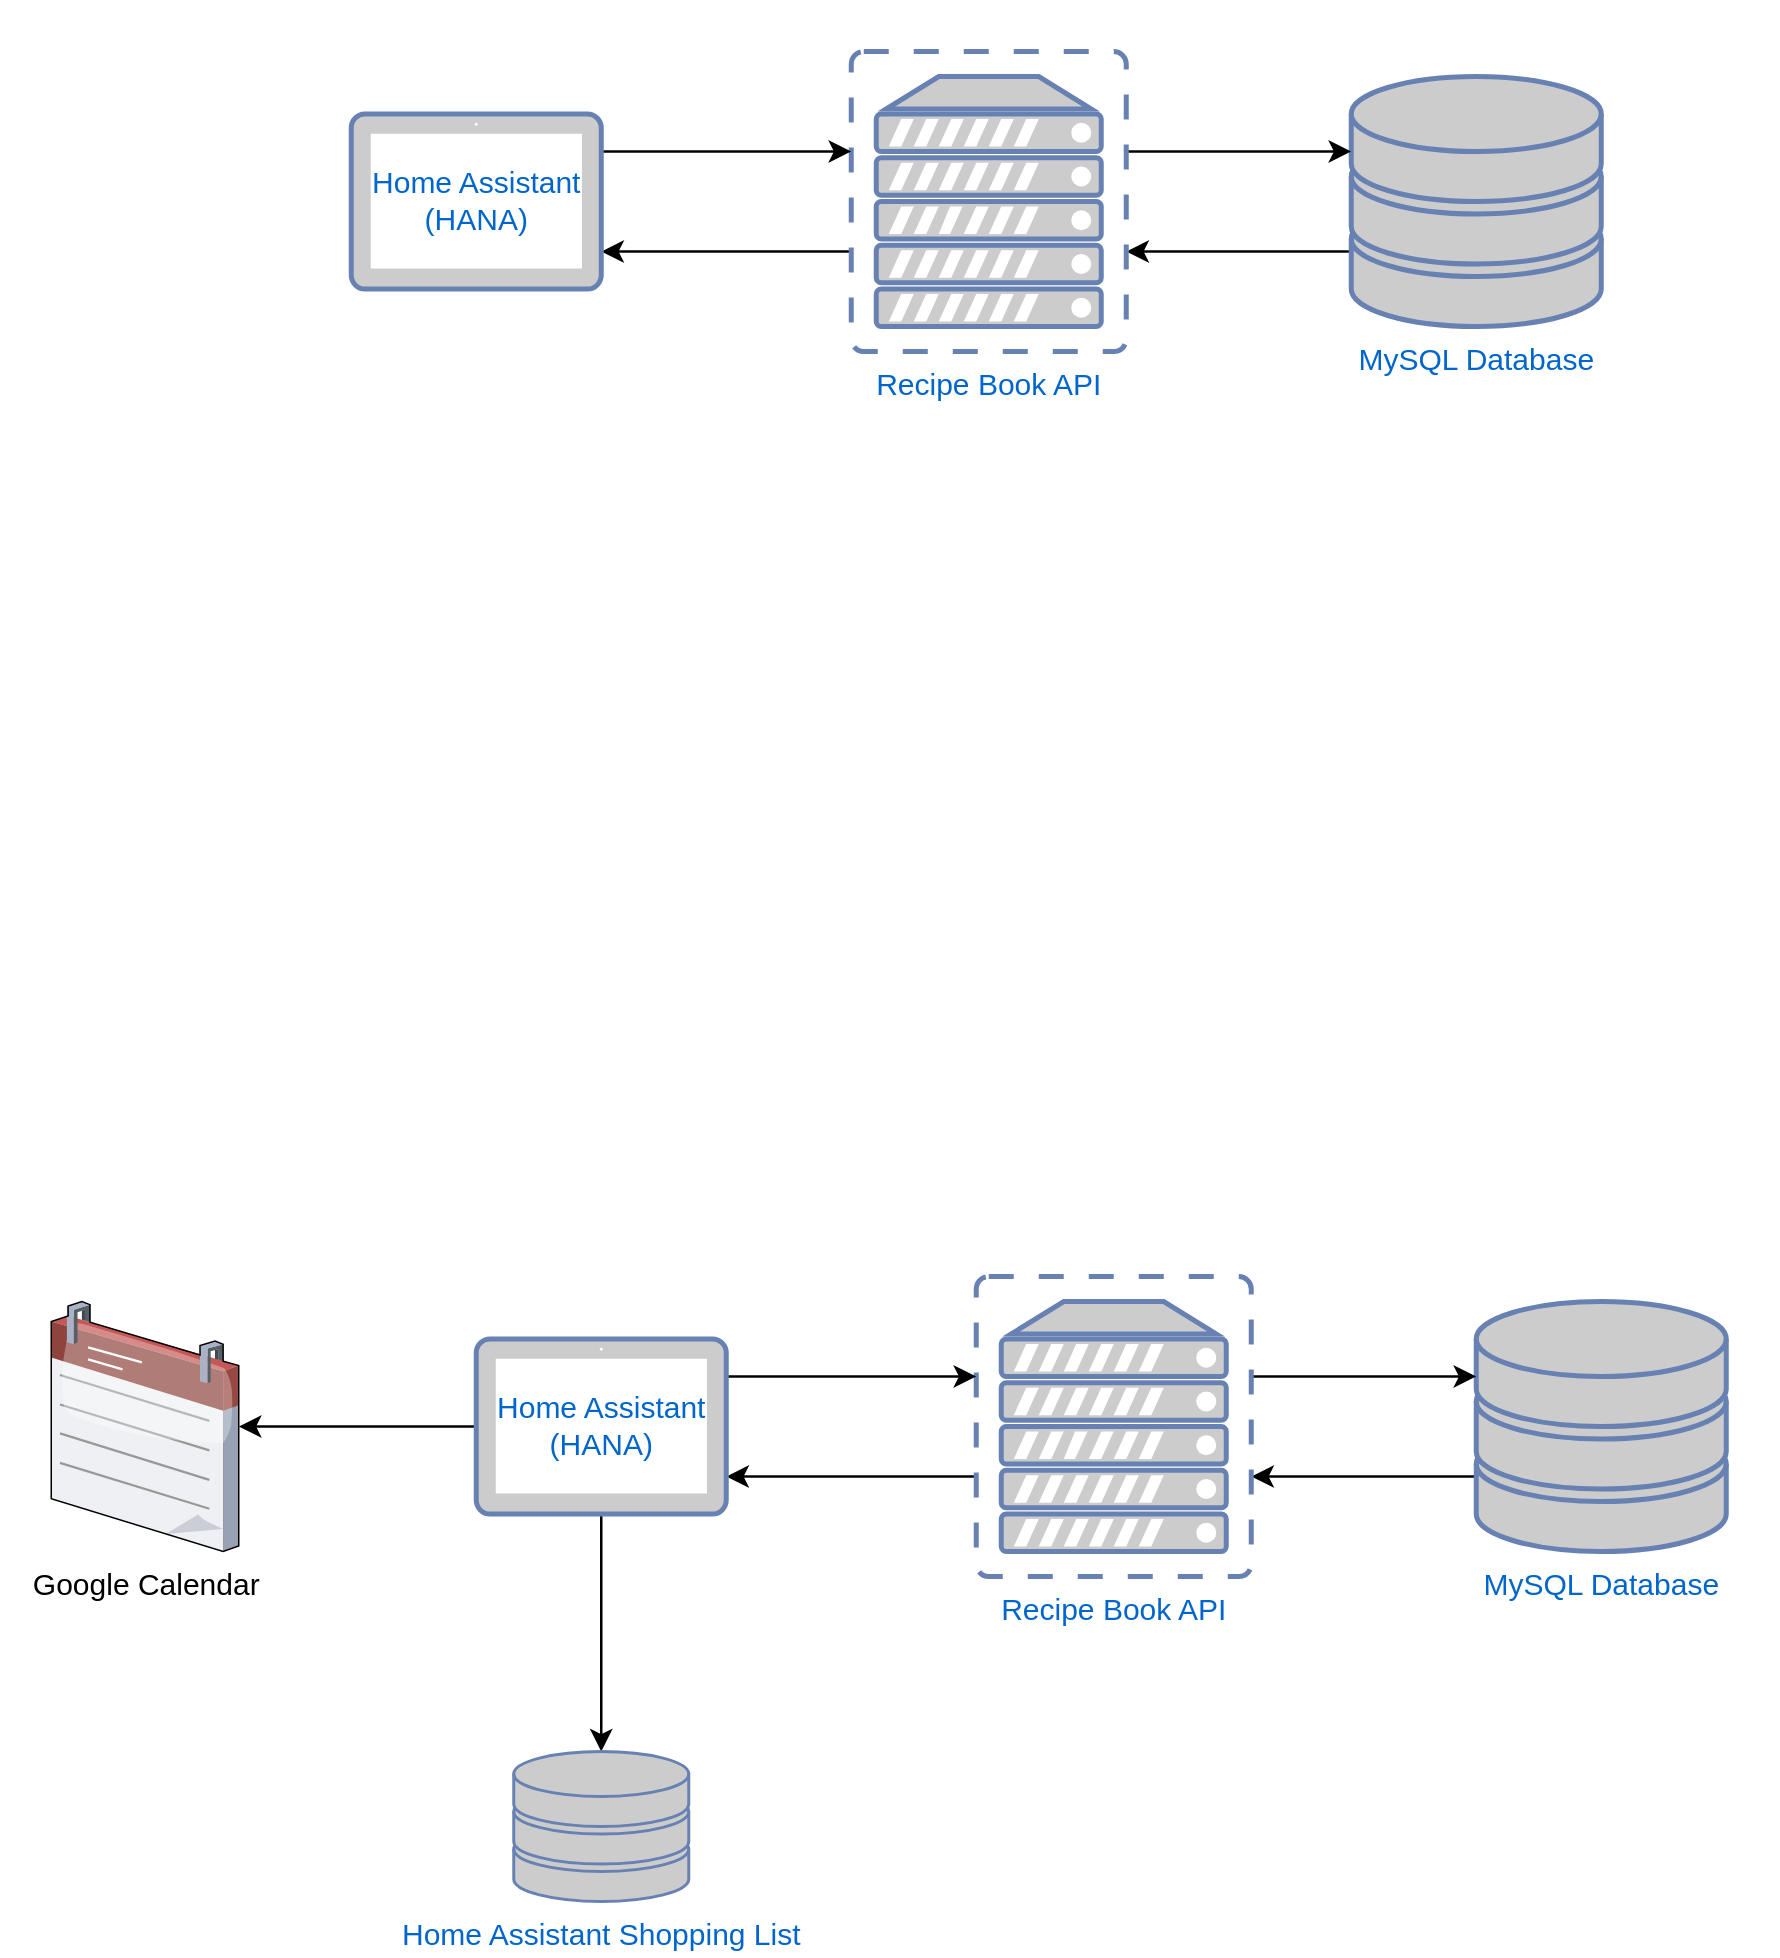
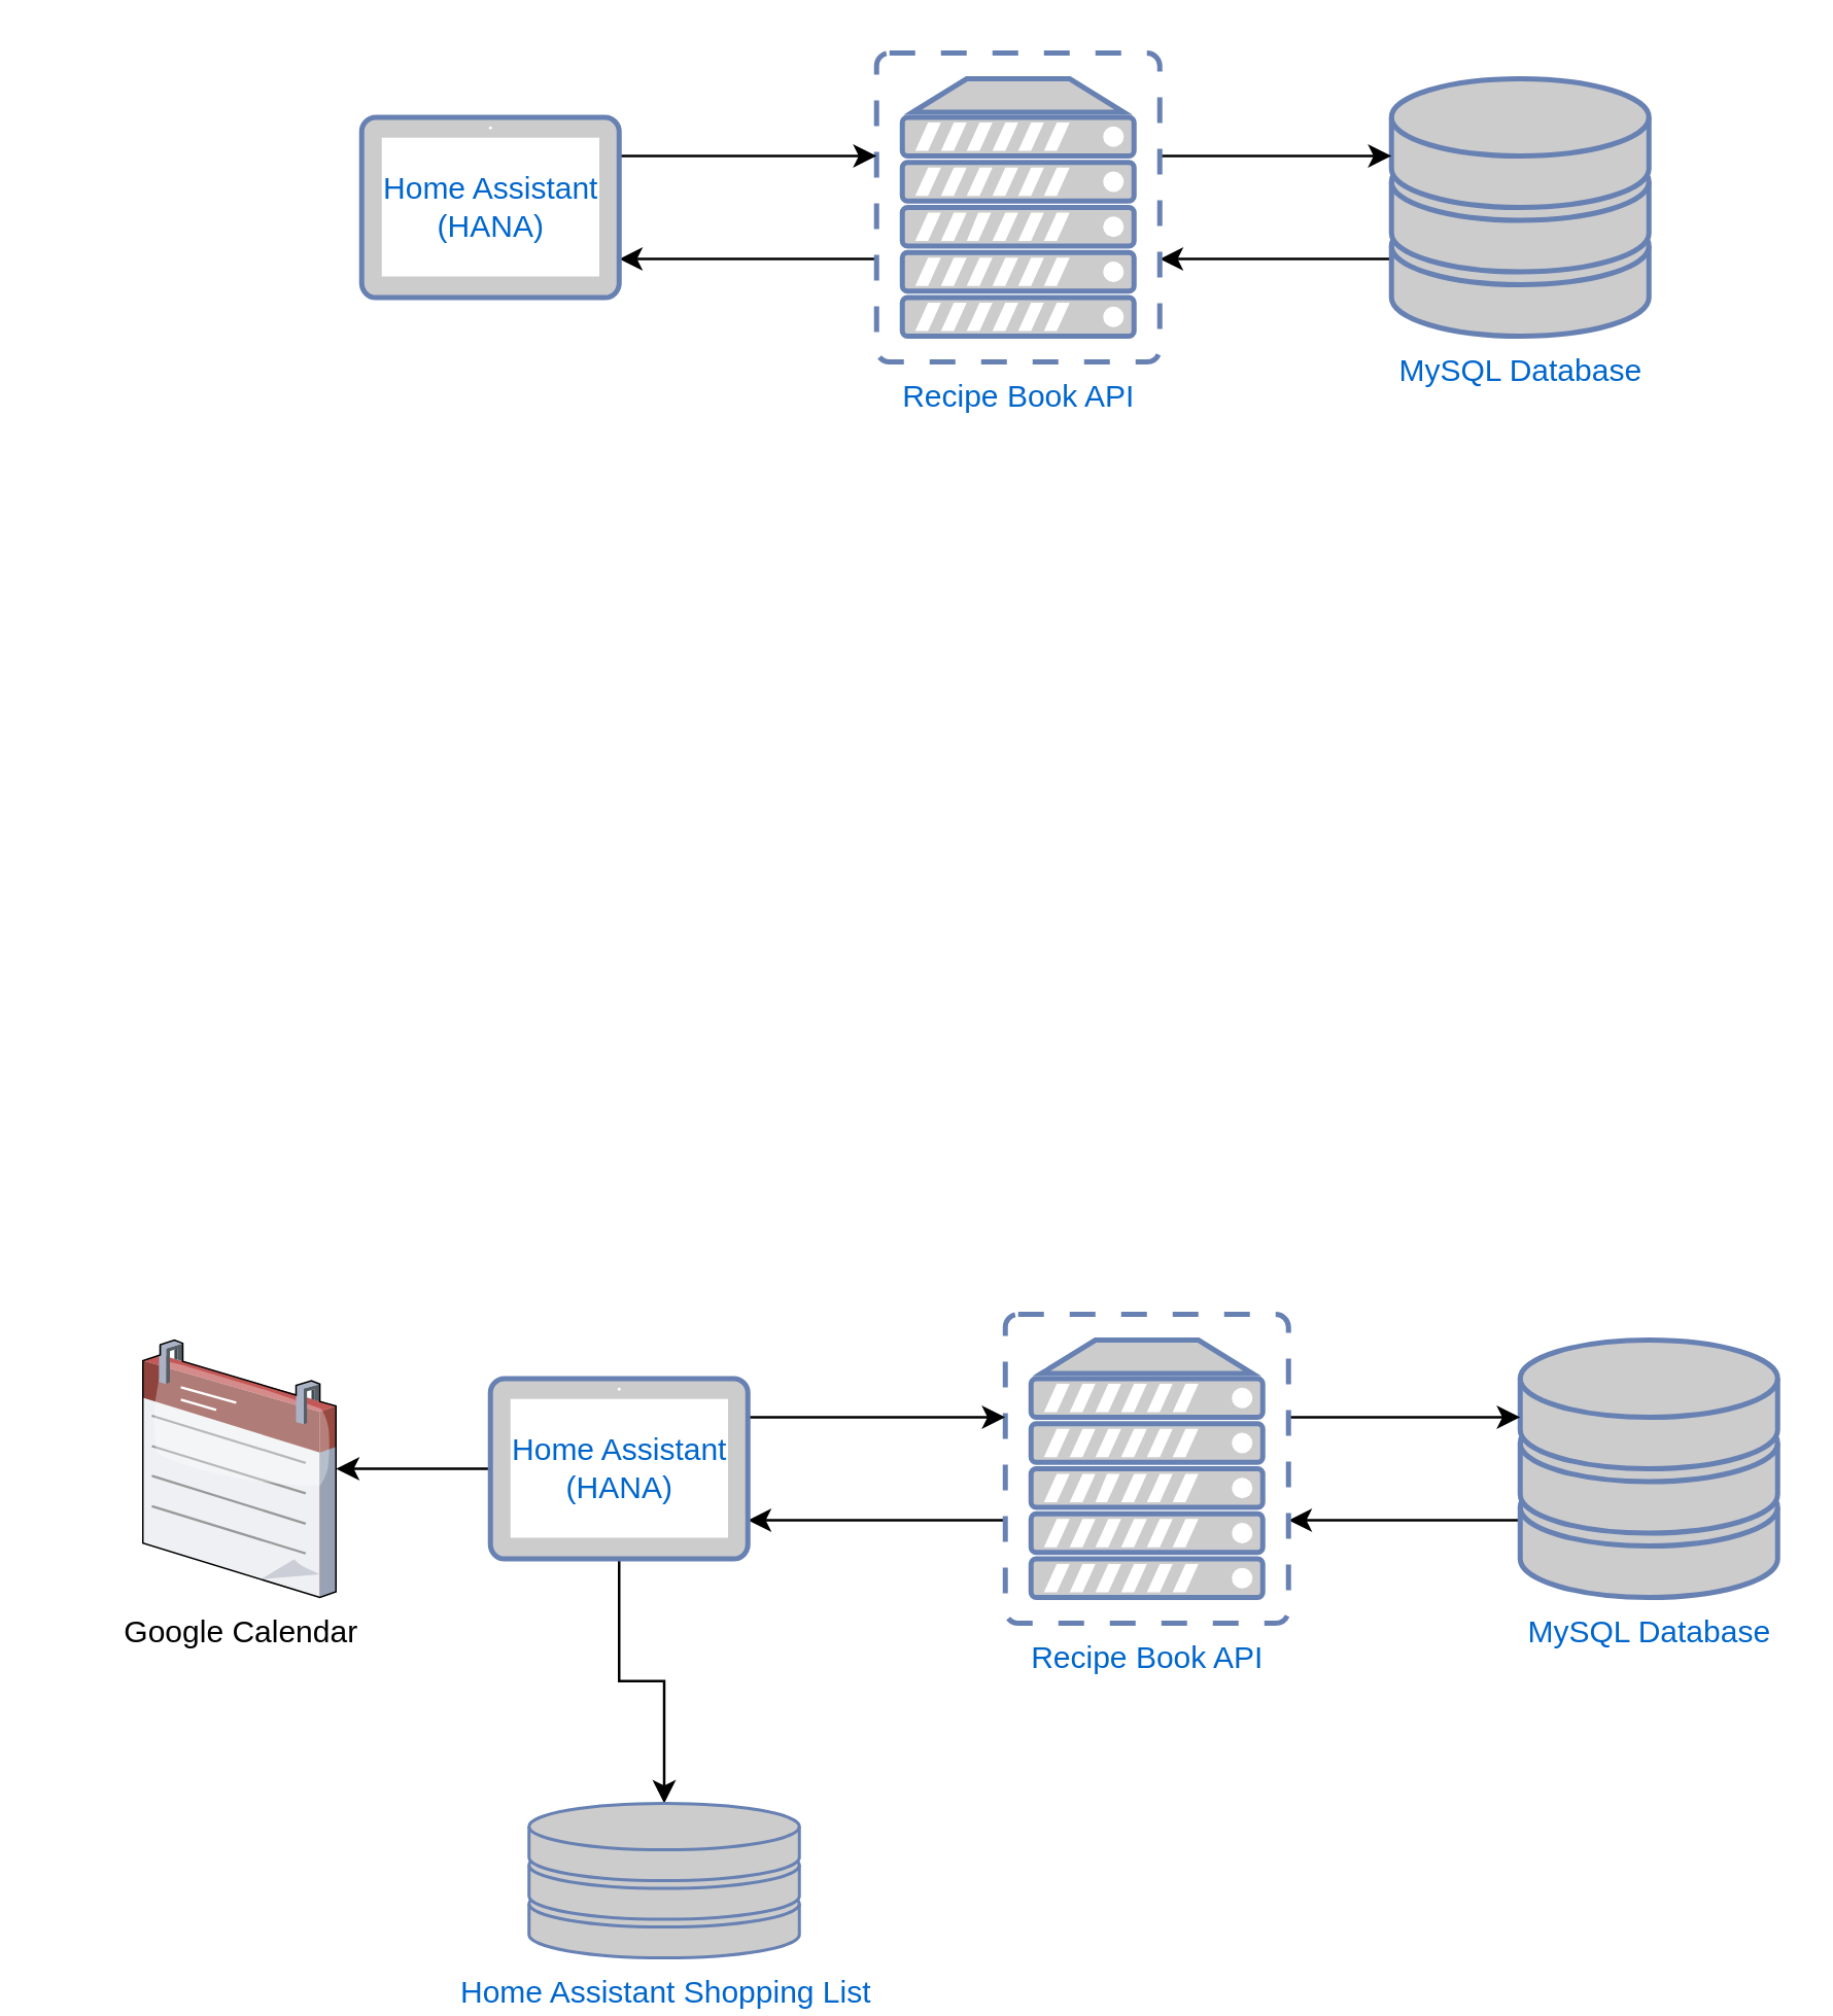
- <mxCell id="19" value="Google Calendar" style="verticalLabelPosition=bottom;sketch=0;aspect=fixed;html=1;verticalAlign=top;strokeColor=none;align=center;outlineConnect=0;shape=mxgraph.citrix.calendar;" vertex="1" parent="1"><mxGeometry x="20" y="520" width="75" height="100" as="geometry" /></mxCell>
+ <mxCell id="19" value="Google Calendar" style="verticalLabelPosition=bottom;sketch=0;aspect=fixed;html=1;verticalAlign=top;strokeColor=none;align=center;outlineConnect=0;shape=mxgraph.citrix.calendar;" vertex="1" parent="1"><mxGeometry x="55" y="520" width="75" height="100" as="geometry" /></mxCell>
- <mxCell id="18" value="Home Assistant Shopping List" style="fontColor=#0066CC;verticalAlign=top;verticalLabelPosition=bottom;labelPosition=center;align=center;html=1;outlineConnect=0;fillColor=#CCCCCC;strokeColor=#6881B3;gradientColor=none;gradientDirection=north;strokeWidth=2;shape=mxgraph.networks.storage;" vertex="1" parent="1"><mxGeometry x="205" y="700" width="70" height="60" as="geometry" /></mxCell>
+ <mxCell id="18" value="Home Assistant Shopping List" style="fontColor=#0066CC;verticalAlign=top;verticalLabelPosition=bottom;labelPosition=center;align=center;html=1;outlineConnect=0;fillColor=#CCCCCC;strokeColor=#6881B3;gradientColor=none;gradientDirection=north;strokeWidth=2;shape=mxgraph.networks.storage;" vertex="1" parent="1"><mxGeometry x="205" y="700" width="105" height="60" as="geometry" /></mxCell>
